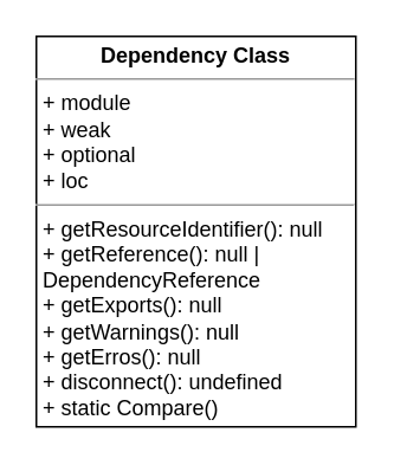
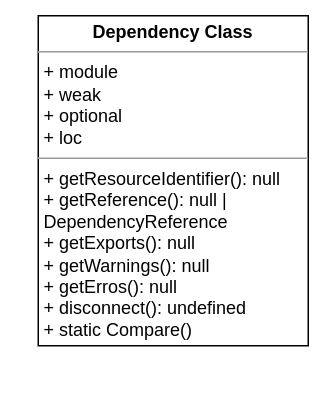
- <mxCell id="2" value="&lt;p style=&quot;margin:0px;margin-top:4px;text-align:center;&quot;&gt;&lt;b&gt;Dependency Class&lt;/b&gt;&lt;/p&gt;&lt;hr size=&quot;1&quot;&gt;&lt;p style=&quot;margin:0px;margin-left:4px;&quot;&gt;+ module&lt;/p&gt;&lt;p style=&quot;margin:0px;margin-left:4px;&quot;&gt;+ weak&lt;br&gt;+ optional&lt;br&gt;+ loc&lt;/p&gt;&lt;hr size=&quot;1&quot;&gt;&lt;p style=&quot;margin:0px;margin-left:4px;&quot;&gt;+ getResourceIdentifier(): null&lt;/p&gt;&lt;p style=&quot;margin:0px;margin-left:4px;&quot;&gt;+ getReference(): null | DependencyReference&lt;/p&gt;&lt;p style=&quot;margin:0px;margin-left:4px;&quot;&gt;+ getExports(): null&lt;br&gt;+ getWarnings(): null&lt;/p&gt;&lt;p style=&quot;margin:0px;margin-left:4px;&quot;&gt;+ getErros(): null&lt;br&gt;+ disconnect(): undefined&lt;br&gt;+ static Compare()&lt;/p&gt;" style="verticalAlign=top;align=left;overflow=fill;fontSize=12;fontFamily=Helvetica;html=1;whiteSpace=wrap;" vertex="1" parent="1"><mxGeometry x="20" y="20" width="180" height="220" as="geometry" /></mxCell>
+ <mxCell id="2" value="&lt;p style=&quot;margin:0px;margin-top:4px;text-align:center;&quot;&gt;&lt;b&gt;Dependency Class&lt;/b&gt;&lt;/p&gt;&lt;hr size=&quot;1&quot;&gt;&lt;p style=&quot;margin:0px;margin-left:4px;&quot;&gt;+ module&lt;/p&gt;&lt;p style=&quot;margin:0px;margin-left:4px;&quot;&gt;+ weak&lt;br&gt;+ optional&lt;br&gt;+ loc&lt;/p&gt;&lt;hr size=&quot;1&quot;&gt;&lt;p style=&quot;margin:0px;margin-left:4px;&quot;&gt;+ getResourceIdentifier(): null&lt;/p&gt;&lt;p style=&quot;margin:0px;margin-left:4px;&quot;&gt;+ getReference(): null | DependencyReference&lt;/p&gt;&lt;p style=&quot;margin:0px;margin-left:4px;&quot;&gt;+ getExports(): null&lt;br&gt;+ getWarnings(): null&lt;/p&gt;&lt;p style=&quot;margin:0px;margin-left:4px;&quot;&gt;+ getErros(): null&lt;br&gt;+ disconnect(): undefined&lt;br&gt;+ static Compare()&lt;/p&gt;" style="verticalAlign=top;align=left;overflow=fill;fontSize=12;fontFamily=Helvetica;html=1;whiteSpace=wrap;" vertex="1" parent="1"><mxGeometry x="25" y="10" width="180" height="220" as="geometry" /></mxCell>
